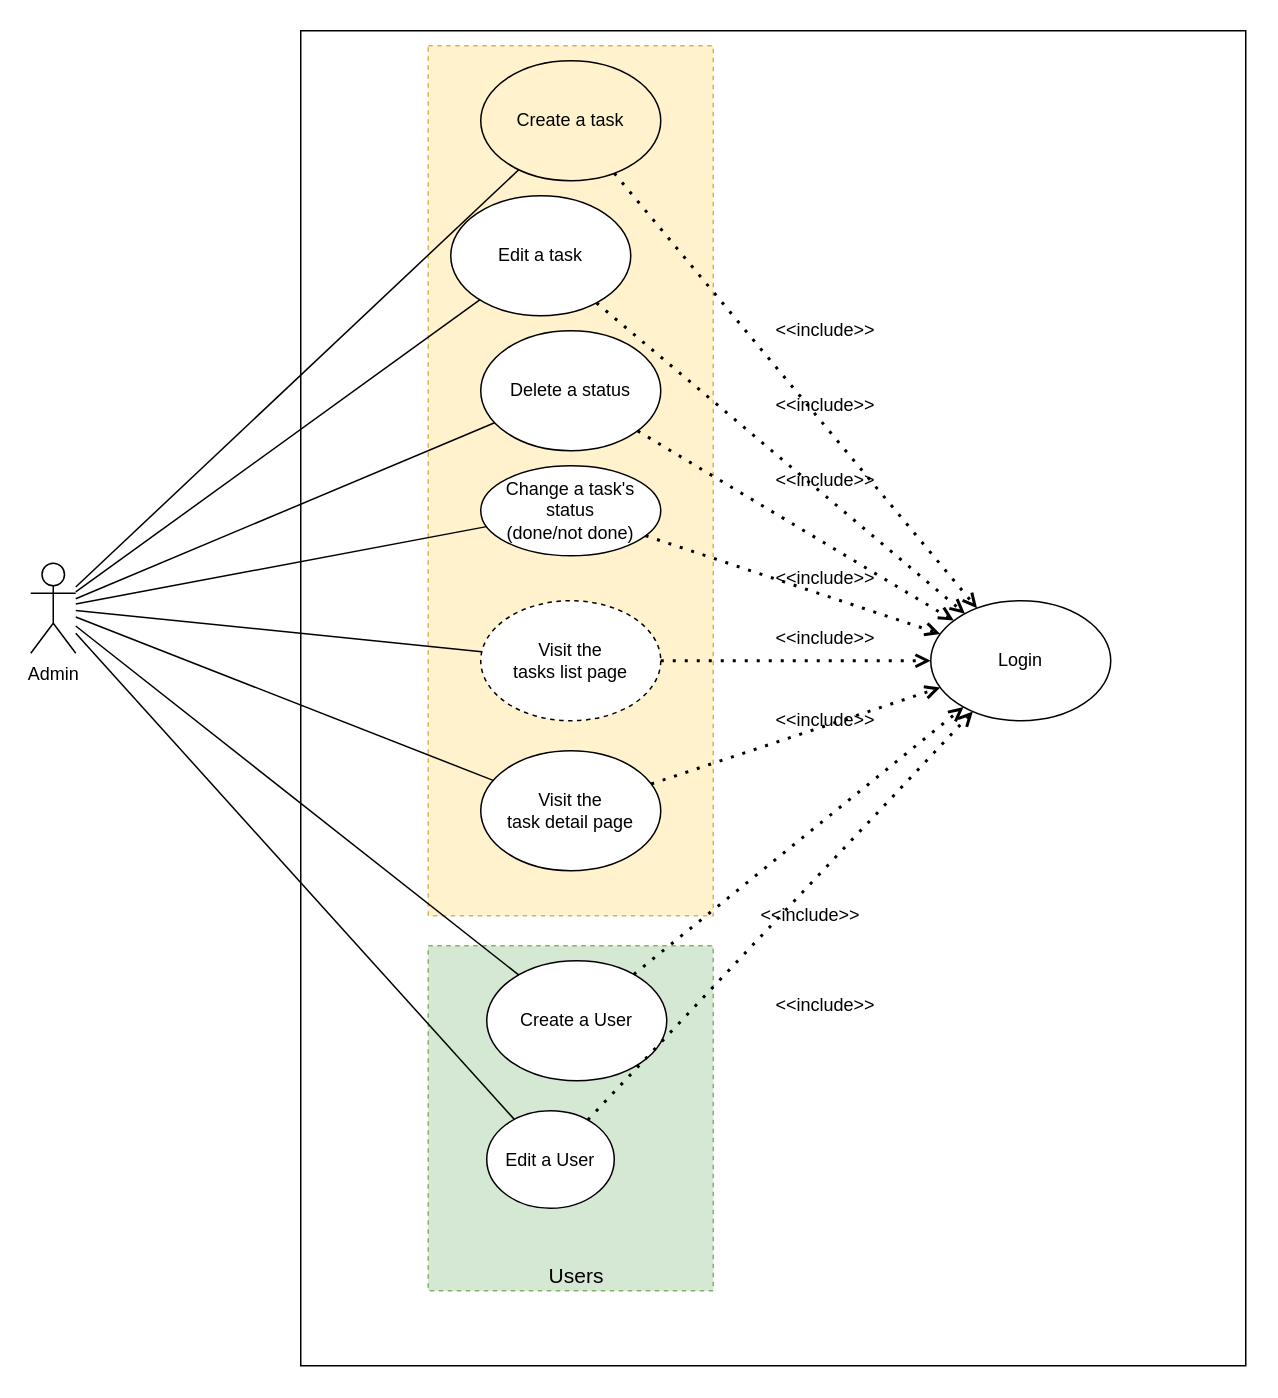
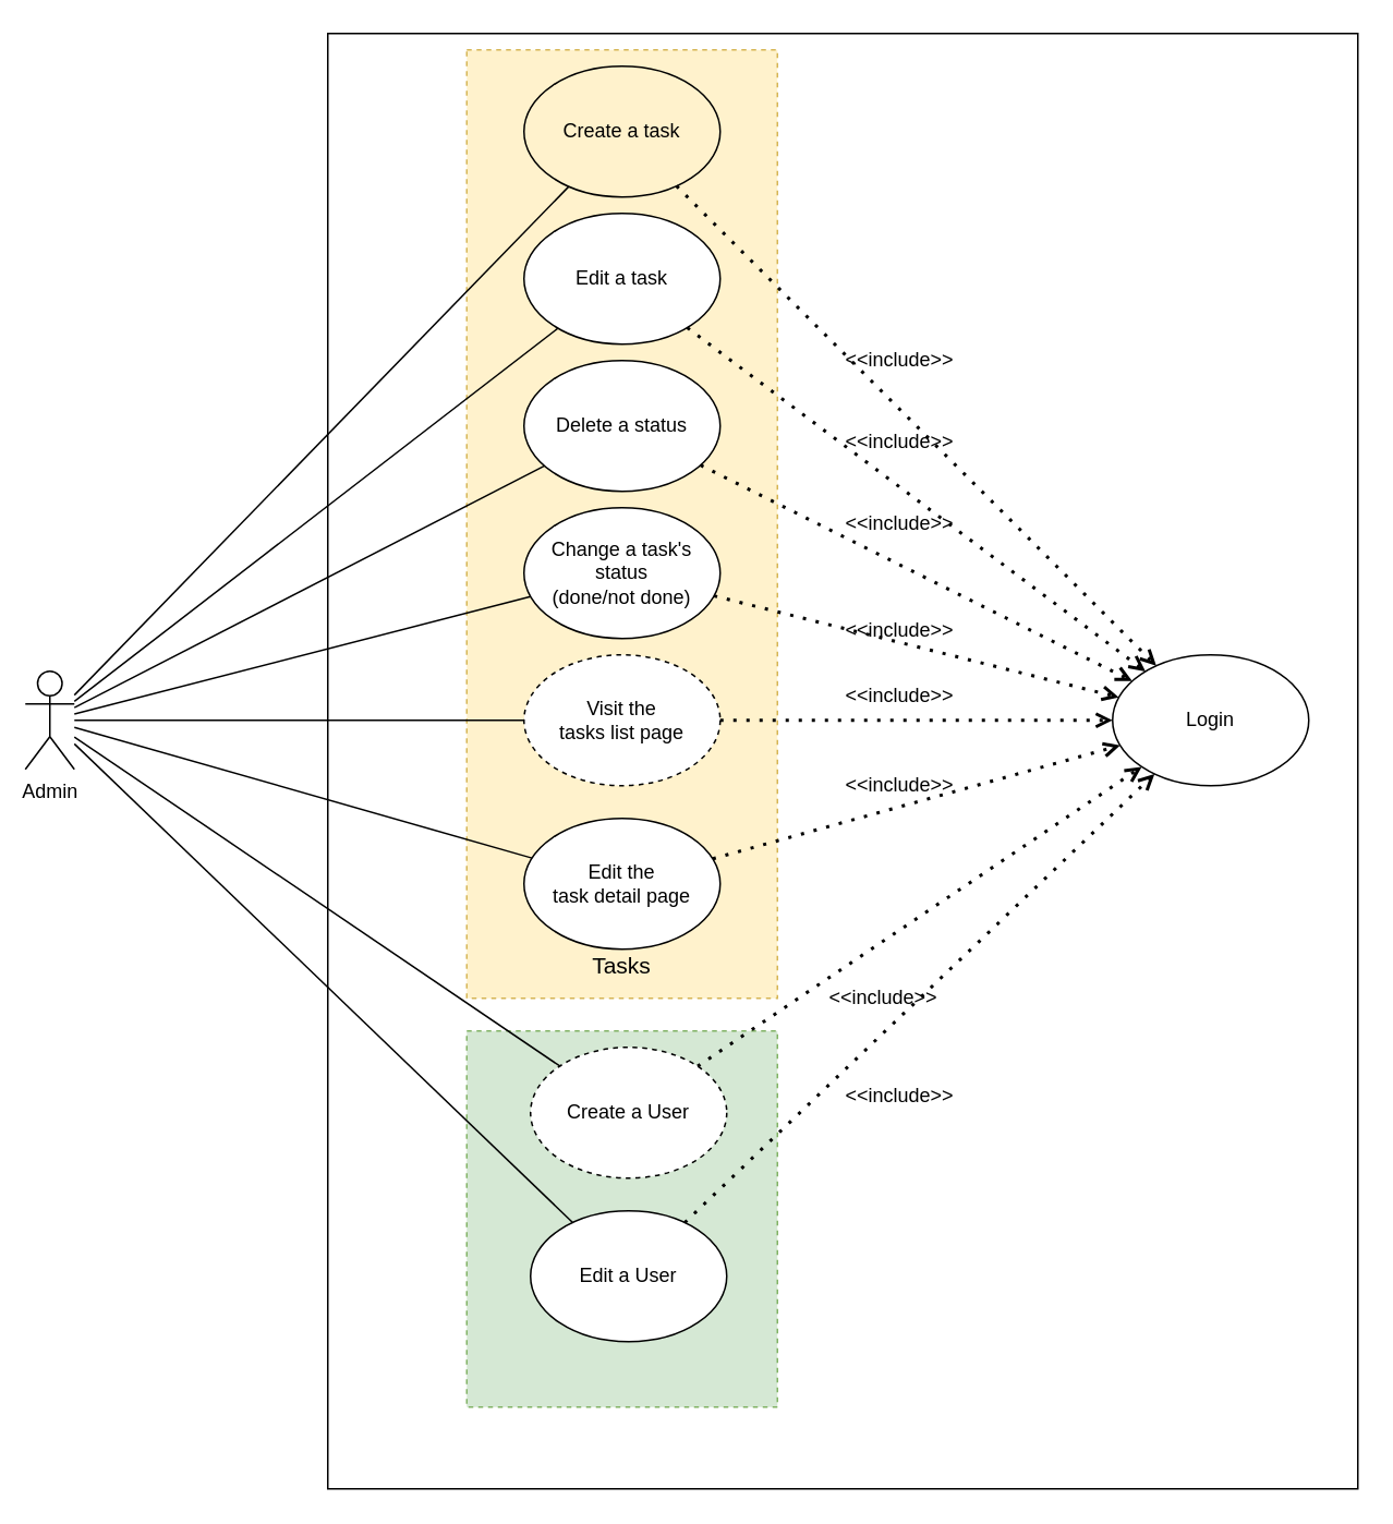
- <mxCell id="9" value="Edit a task" style="ellipse;whiteSpace=wrap;html=1;" vertex="1" parent="1"><mxGeometry x="300" y="130" width="120" height="80" as="geometry" /></mxCell>
+ <mxCell id="9" value="Edit a task" style="ellipse;whiteSpace=wrap;html=1;" vertex="1" parent="1"><mxGeometry x="320" y="130" width="120" height="80" as="geometry" /></mxCell>
- <mxCell id="11" value="Change a task's status &lt;br&gt;(done/not done)" style="ellipse;whiteSpace=wrap;html=1;" vertex="1" parent="1"><mxGeometry x="320" y="310" width="120" height="60" as="geometry" /></mxCell>
+ <mxCell id="11" value="Change a task's status &lt;br&gt;(done/not done)" style="ellipse;whiteSpace=wrap;html=1;" vertex="1" parent="1"><mxGeometry x="320" y="310" width="120" height="80" as="geometry" /></mxCell>
- <mxCell id="5" value="Admin" style="shape=umlActor;verticalLabelPosition=bottom;verticalAlign=top;html=1;outlineConnect=0;" vertex="1" parent="1"><mxGeometry x="20" y="375" width="30" height="60" as="geometry" /></mxCell>
+ <mxCell id="5" value="Admin" style="shape=umlActor;verticalLabelPosition=bottom;verticalAlign=top;html=1;outlineConnect=0;" vertex="1" parent="1"><mxGeometry x="15" y="410" width="30" height="60" as="geometry" /></mxCell>
- <mxCell id="20" value="Login" style="ellipse;whiteSpace=wrap;html=1;" vertex="1" parent="1"><mxGeometry x="620" y="400" width="120" height="80" as="geometry" /></mxCell>
+ <mxCell id="20" value="Login" style="ellipse;whiteSpace=wrap;html=1;" vertex="1" parent="1"><mxGeometry x="680" y="400" width="120" height="80" as="geometry" /></mxCell>
- <mxCell id="34" value="Visit the &lt;br&gt;task detail page" style="ellipse;whiteSpace=wrap;html=1;" vertex="1" parent="1"><mxGeometry x="320" y="500" width="120" height="80" as="geometry" /></mxCell>
+ <mxCell id="34" value="Edit the &lt;br&gt;task detail page" style="ellipse;whiteSpace=wrap;html=1;" vertex="1" parent="1"><mxGeometry x="320" y="500" width="120" height="80" as="geometry" /></mxCell>
+ <mxCell id="19" value="Tasks" style="text;html=1;strokeColor=none;fillColor=none;align=center;verticalAlign=middle;whiteSpace=wrap;rounded=0;dashed=1;fontSize=14;" vertex="1" parent="1"><mxGeometry x="360" y="580" width="40" height="20" as="geometry" /></mxCell>
- <mxCell id="6" value="Create a User" style="ellipse;whiteSpace=wrap;html=1;" vertex="1" parent="1"><mxGeometry x="324" y="640" width="120" height="80" as="geometry" /></mxCell>
+ <mxCell id="6" value="Create a User" style="ellipse;whiteSpace=wrap;html=1;dashed=1;" vertex="1" parent="1"><mxGeometry x="324" y="640" width="120" height="80" as="geometry" /></mxCell>
- <mxCell id="7" value="Edit a User" style="ellipse;whiteSpace=wrap;html=1;" vertex="1" parent="1"><mxGeometry x="324" y="740" width="85" height="65" as="geometry" /></mxCell>
+ <mxCell id="7" value="Edit a User" style="ellipse;whiteSpace=wrap;html=1;" vertex="1" parent="1"><mxGeometry x="324" y="740" width="120" height="80" as="geometry" /></mxCell>
- <mxCell id="18" value="Users" style="text;html=1;strokeColor=none;fillColor=none;align=center;verticalAlign=middle;whiteSpace=wrap;rounded=0;dashed=1;fontSize=14;" vertex="1" parent="1"><mxGeometry x="344" y="840" width="80" height="20" as="geometry" /></mxCell>
